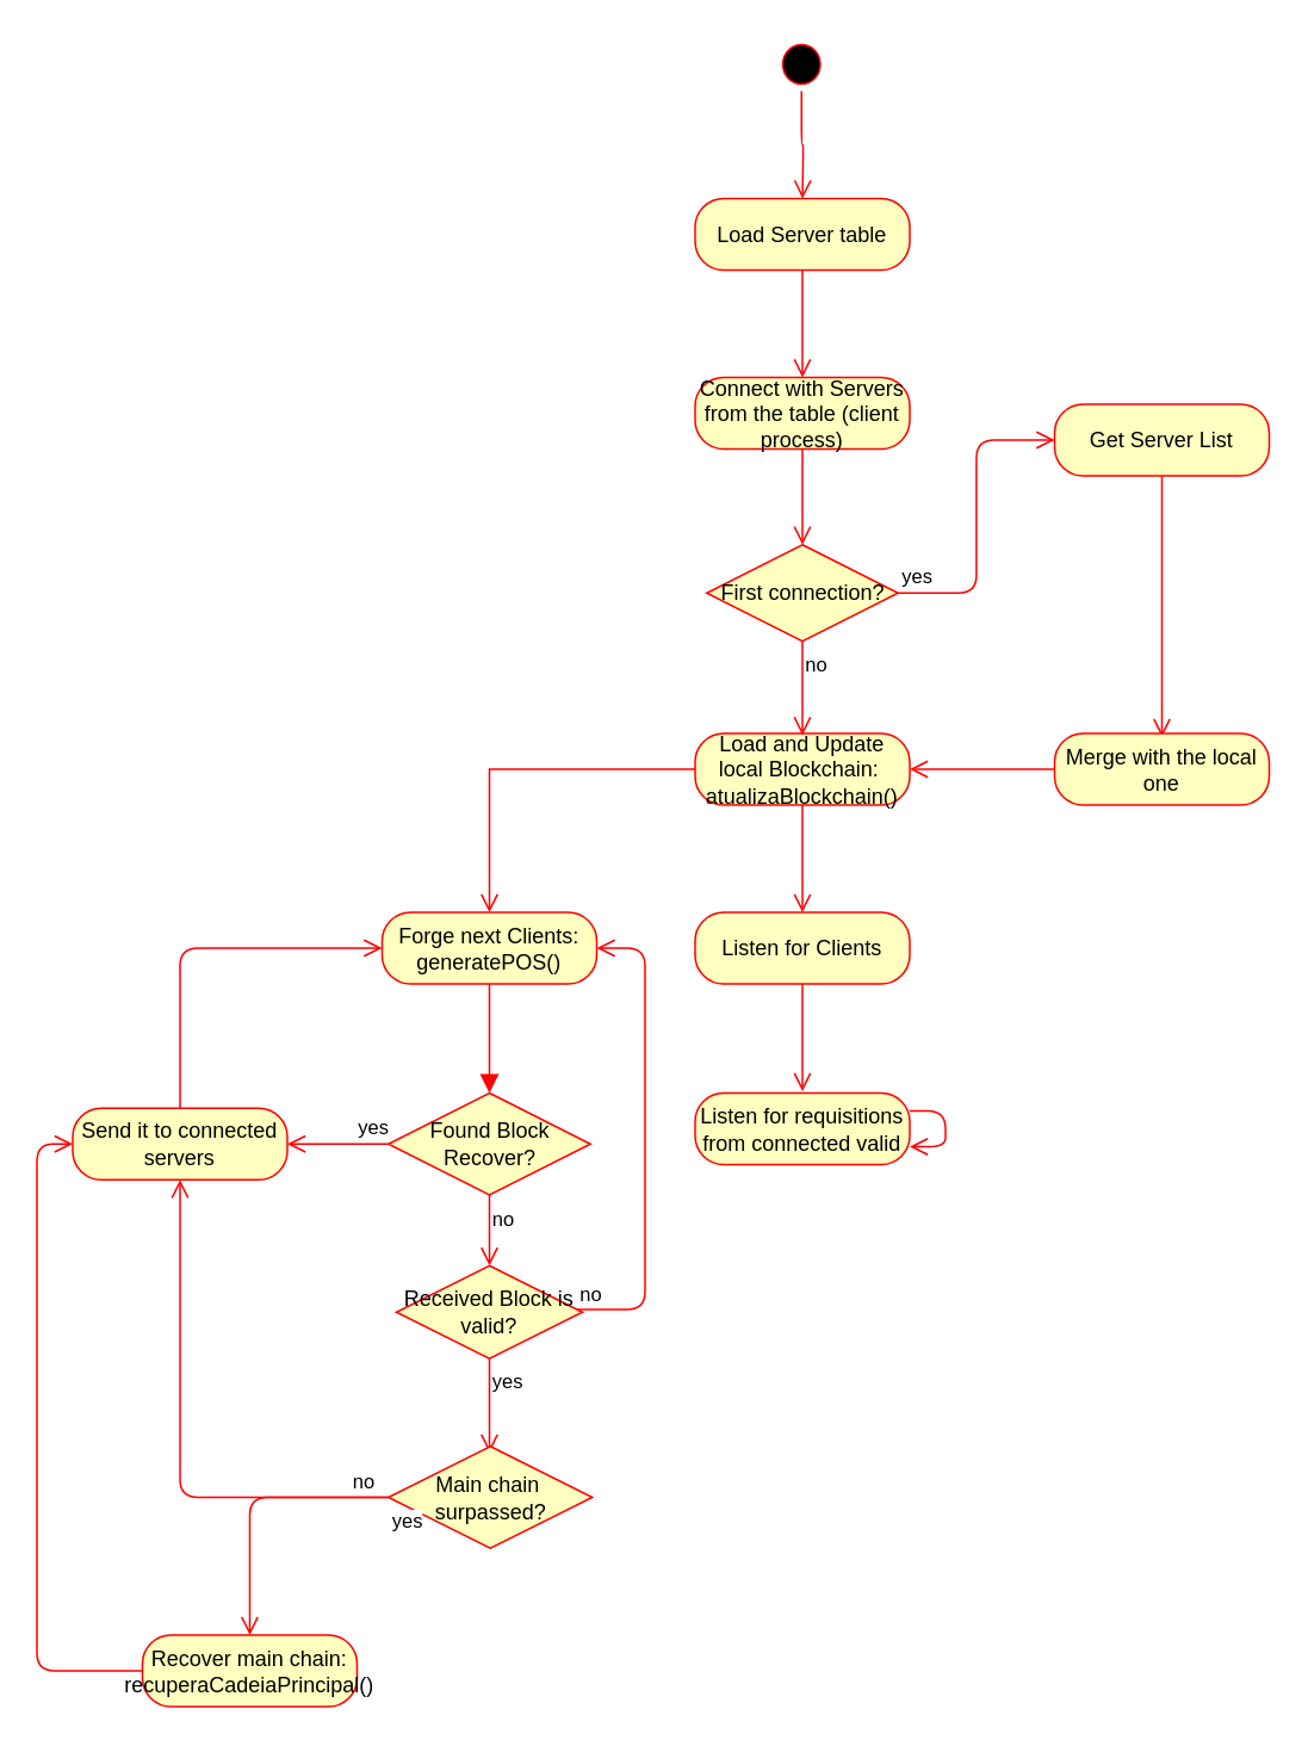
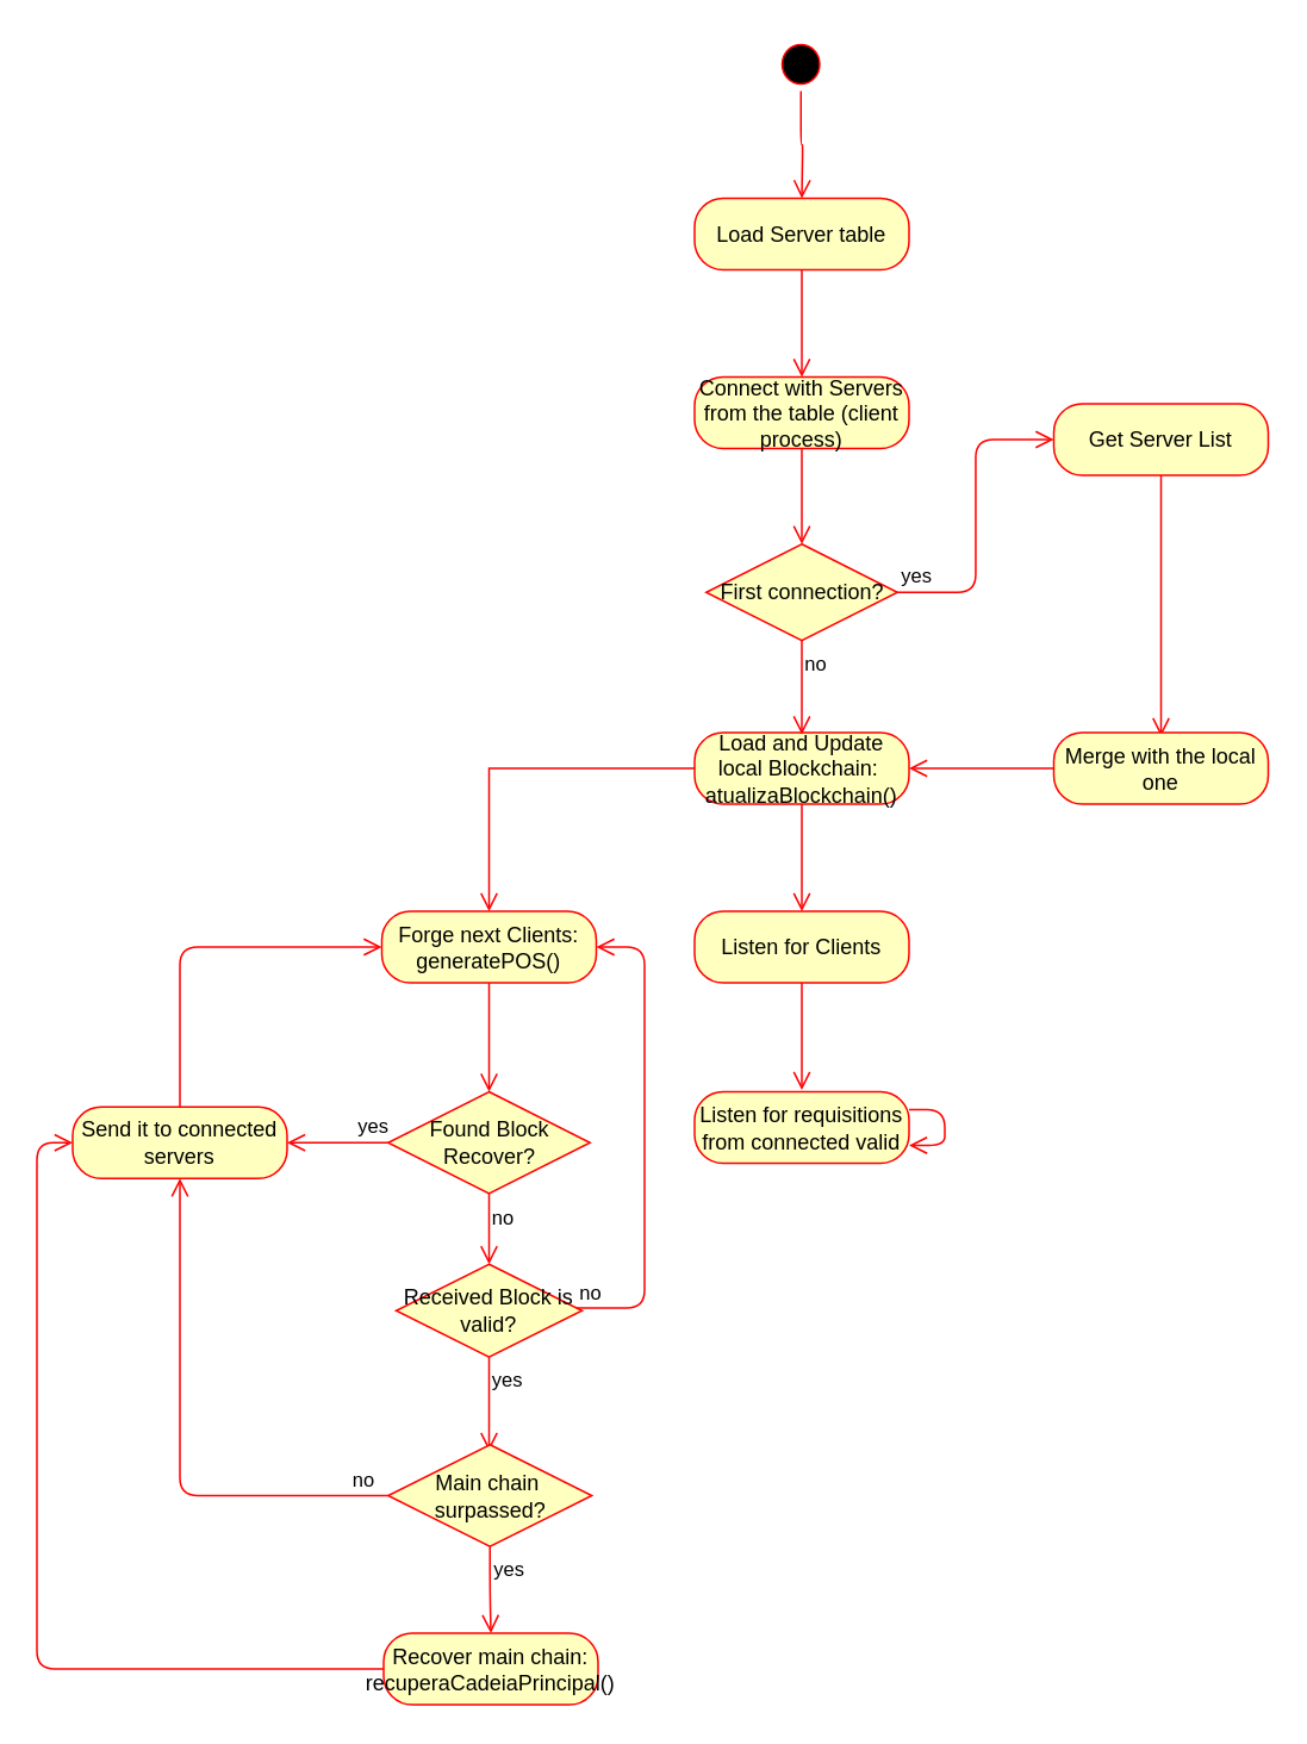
- <mxCell id="23" value="" style="edgeStyle=orthogonalEdgeStyle;html=1;verticalAlign=bottom;endArrow=block;endSize=8;strokeColor=#ff0000;entryX=0.5;entryY=0;entryDx=0;entryDy=0;" edge="1" source="22" parent="1" target="26"><mxGeometry relative="1" as="geometry"><mxPoint x="273" y="609.5" as="targetPoint" /></mxGeometry></mxCell>
+ <mxCell id="23" value="" style="edgeStyle=orthogonalEdgeStyle;html=1;verticalAlign=bottom;endArrow=open;endSize=8;strokeColor=#ff0000;entryX=0.5;entryY=0;entryDx=0;entryDy=0;" edge="1" source="22" parent="1" target="26"><mxGeometry relative="1" as="geometry"><mxPoint x="273" y="609.5" as="targetPoint" /></mxGeometry></mxCell>
- <mxCell id="35" value="Recover main chain:&lt;br&gt;recuperaCadeiaPrincipal()&lt;br&gt;" style="rounded=1;whiteSpace=wrap;html=1;arcSize=40;fontColor=#000000;fillColor=#ffffc0;strokeColor=#ff0000;" vertex="1" parent="1"><mxGeometry x="79" y="913.5" width="120" height="40" as="geometry" /></mxCell>
+ <mxCell id="35" value="Recover main chain:&lt;br&gt;recuperaCadeiaPrincipal()&lt;br&gt;" style="rounded=1;whiteSpace=wrap;html=1;arcSize=40;fontColor=#000000;fillColor=#ffffc0;strokeColor=#ff0000;" vertex="1" parent="1"><mxGeometry x="214" y="913.5" width="120" height="40" as="geometry" /></mxCell>
